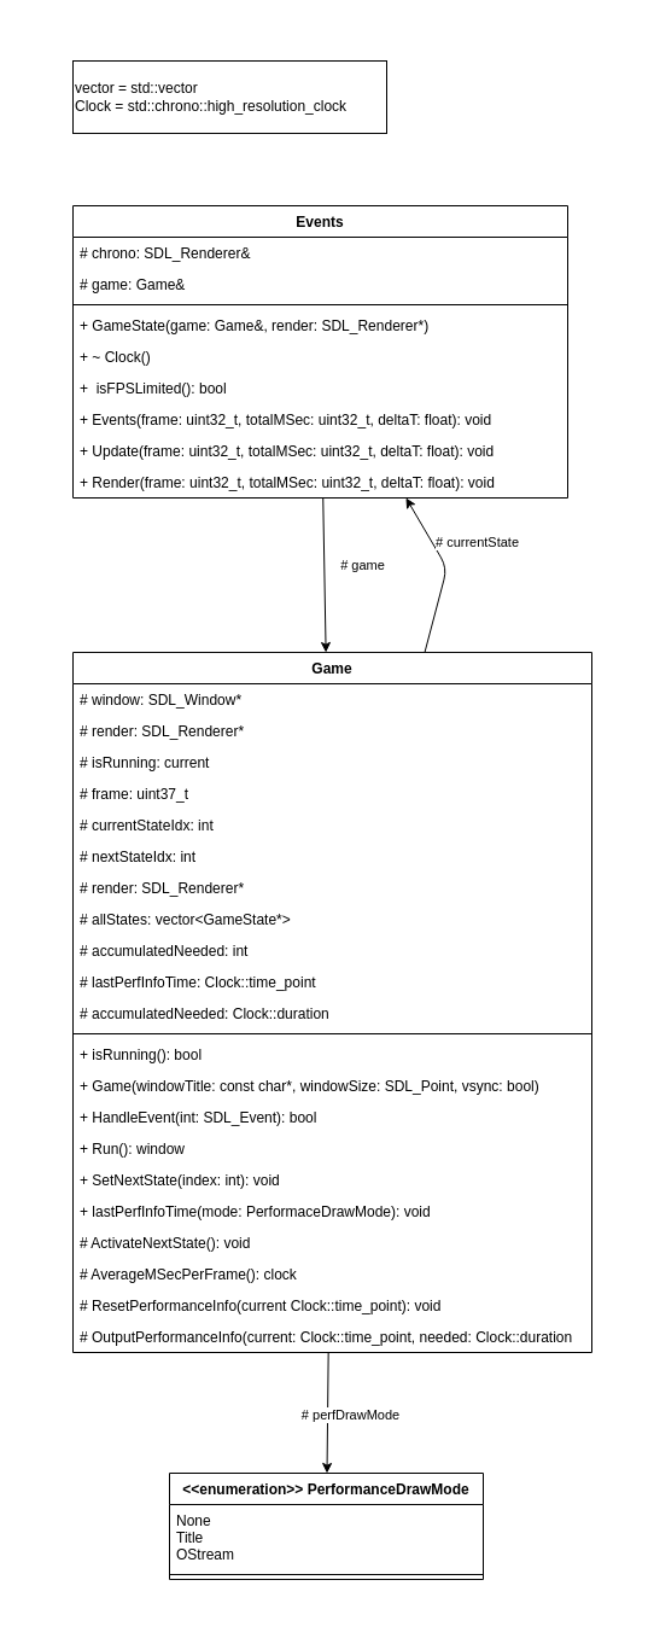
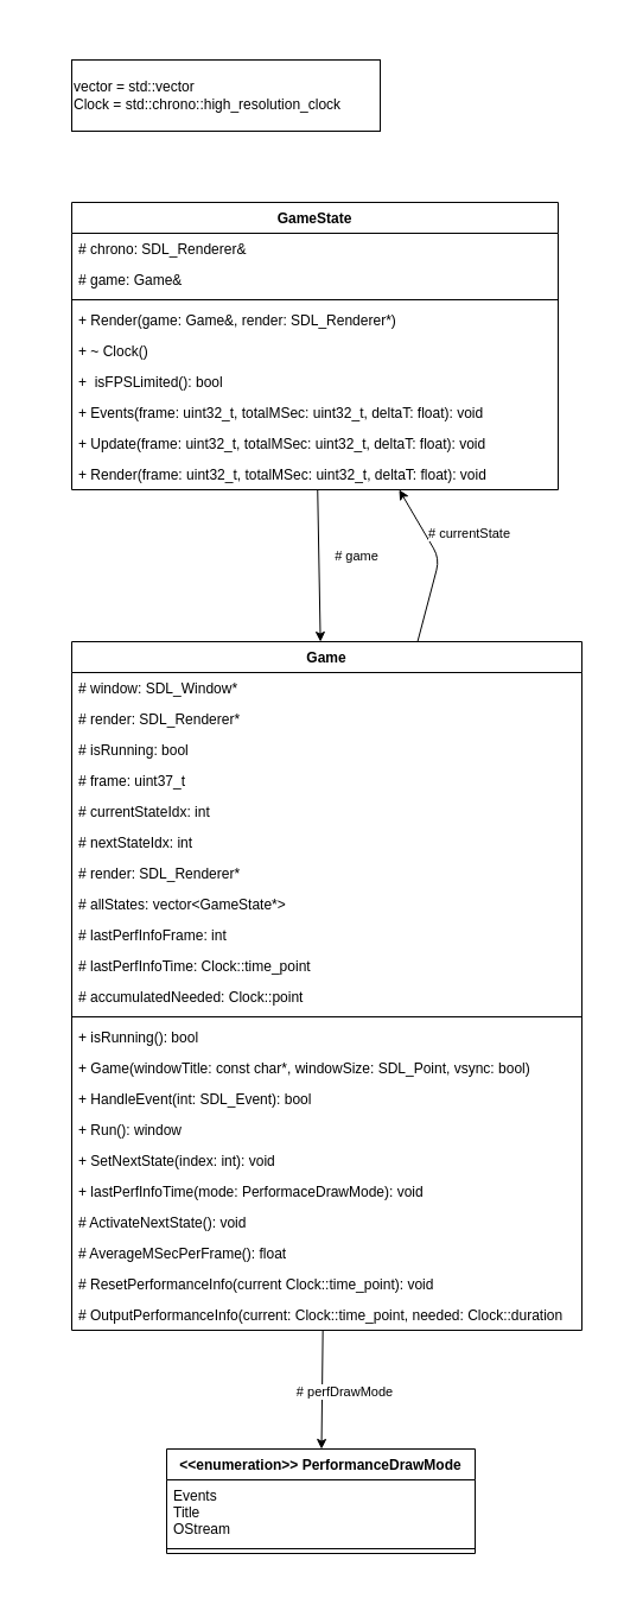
- <mxCell id="29" value="Events" style="swimlane;fontStyle=1;align=center;verticalAlign=top;childLayout=stackLayout;horizontal=1;startSize=26;horizontalStack=0;resizeParent=1;resizeParentMax=0;resizeLast=0;collapsible=1;marginBottom=0;gradientColor=none;" parent="1" vertex="1"><mxGeometry x="60" y="170" width="410" height="242" as="geometry" /></mxCell>
+ <mxCell id="29" value="GameState" style="swimlane;fontStyle=1;align=center;verticalAlign=top;childLayout=stackLayout;horizontal=1;startSize=26;horizontalStack=0;resizeParent=1;resizeParentMax=0;resizeLast=0;collapsible=1;marginBottom=0;gradientColor=none;" parent="1" vertex="1"><mxGeometry x="60" y="170" width="410" height="242" as="geometry" /></mxCell>
- <mxCell id="33" value="+ GameState(game: Game&amp;, render: SDL_Renderer*)" style="text;strokeColor=none;fillColor=none;align=left;verticalAlign=top;spacingLeft=4;spacingRight=4;overflow=hidden;rotatable=0;points=[[0,0.5],[1,0.5]];portConstraint=eastwest;" parent="29" vertex="1"><mxGeometry y="86" width="410" height="26" as="geometry" /></mxCell>
+ <mxCell id="33" value="+ Render(game: Game&amp;, render: SDL_Renderer*)" style="text;strokeColor=none;fillColor=none;align=left;verticalAlign=top;spacingLeft=4;spacingRight=4;overflow=hidden;rotatable=0;points=[[0,0.5],[1,0.5]];portConstraint=eastwest;" parent="29" vertex="1"><mxGeometry y="86" width="410" height="26" as="geometry" /></mxCell>
- <mxCell id="7" value="# isRunning: current" style="text;strokeColor=none;fillColor=none;align=left;verticalAlign=top;spacingLeft=4;spacingRight=4;overflow=hidden;rotatable=0;points=[[0,0.5],[1,0.5]];portConstraint=eastwest;" parent="4" vertex="1"><mxGeometry y="78" width="430" height="26" as="geometry" /></mxCell>
+ <mxCell id="7" value="# isRunning: bool" style="text;strokeColor=none;fillColor=none;align=left;verticalAlign=top;spacingLeft=4;spacingRight=4;overflow=hidden;rotatable=0;points=[[0,0.5],[1,0.5]];portConstraint=eastwest;" parent="4" vertex="1"><mxGeometry y="78" width="430" height="26" as="geometry" /></mxCell>
- <mxCell id="13" value="# accumulatedNeeded: int" style="text;strokeColor=none;fillColor=none;align=left;verticalAlign=top;spacingLeft=4;spacingRight=4;overflow=hidden;rotatable=0;points=[[0,0.5],[1,0.5]];portConstraint=eastwest;" parent="4" vertex="1"><mxGeometry y="234" width="430" height="26" as="geometry" /></mxCell>
+ <mxCell id="13" value="# lastPerfInfoFrame: int" style="text;strokeColor=none;fillColor=none;align=left;verticalAlign=top;spacingLeft=4;spacingRight=4;overflow=hidden;rotatable=0;points=[[0,0.5],[1,0.5]];portConstraint=eastwest;" parent="4" vertex="1"><mxGeometry y="234" width="430" height="26" as="geometry" /></mxCell>
- <mxCell id="15" value="# accumulatedNeeded: Clock::duration" style="text;strokeColor=none;fillColor=none;align=left;verticalAlign=top;spacingLeft=4;spacingRight=4;overflow=hidden;rotatable=0;points=[[0,0.5],[1,0.5]];portConstraint=eastwest;" parent="4" vertex="1"><mxGeometry y="286" width="430" height="26" as="geometry" /></mxCell>
+ <mxCell id="15" value="# accumulatedNeeded: Clock::point" style="text;strokeColor=none;fillColor=none;align=left;verticalAlign=top;spacingLeft=4;spacingRight=4;overflow=hidden;rotatable=0;points=[[0,0.5],[1,0.5]];portConstraint=eastwest;" parent="4" vertex="1"><mxGeometry y="286" width="430" height="26" as="geometry" /></mxCell>
- <mxCell id="24" value="# AverageMSecPerFrame(): clock" style="text;strokeColor=none;fillColor=none;align=left;verticalAlign=top;spacingLeft=4;spacingRight=4;overflow=hidden;rotatable=0;points=[[0,0.5],[1,0.5]];portConstraint=eastwest;" parent="4" vertex="1"><mxGeometry y="502" width="430" height="26" as="geometry" /></mxCell>
+ <mxCell id="24" value="# AverageMSecPerFrame(): float" style="text;strokeColor=none;fillColor=none;align=left;verticalAlign=top;spacingLeft=4;spacingRight=4;overflow=hidden;rotatable=0;points=[[0,0.5],[1,0.5]];portConstraint=eastwest;" parent="4" vertex="1"><mxGeometry y="502" width="430" height="26" as="geometry" /></mxCell>
- <mxCell id="40" value="None&#10;Title&#10;OStream" style="text;strokeColor=none;fillColor=none;align=left;verticalAlign=top;spacingLeft=4;spacingRight=4;overflow=hidden;rotatable=0;points=[[0,0.5],[1,0.5]];portConstraint=eastwest;" parent="39" vertex="1"><mxGeometry y="26" width="260" height="54" as="geometry" /></mxCell>
+ <mxCell id="40" value="Events&#10;Title&#10;OStream" style="text;strokeColor=none;fillColor=none;align=left;verticalAlign=top;spacingLeft=4;spacingRight=4;overflow=hidden;rotatable=0;points=[[0,0.5],[1,0.5]];portConstraint=eastwest;" parent="39" vertex="1"><mxGeometry y="26" width="260" height="54" as="geometry" /></mxCell>
